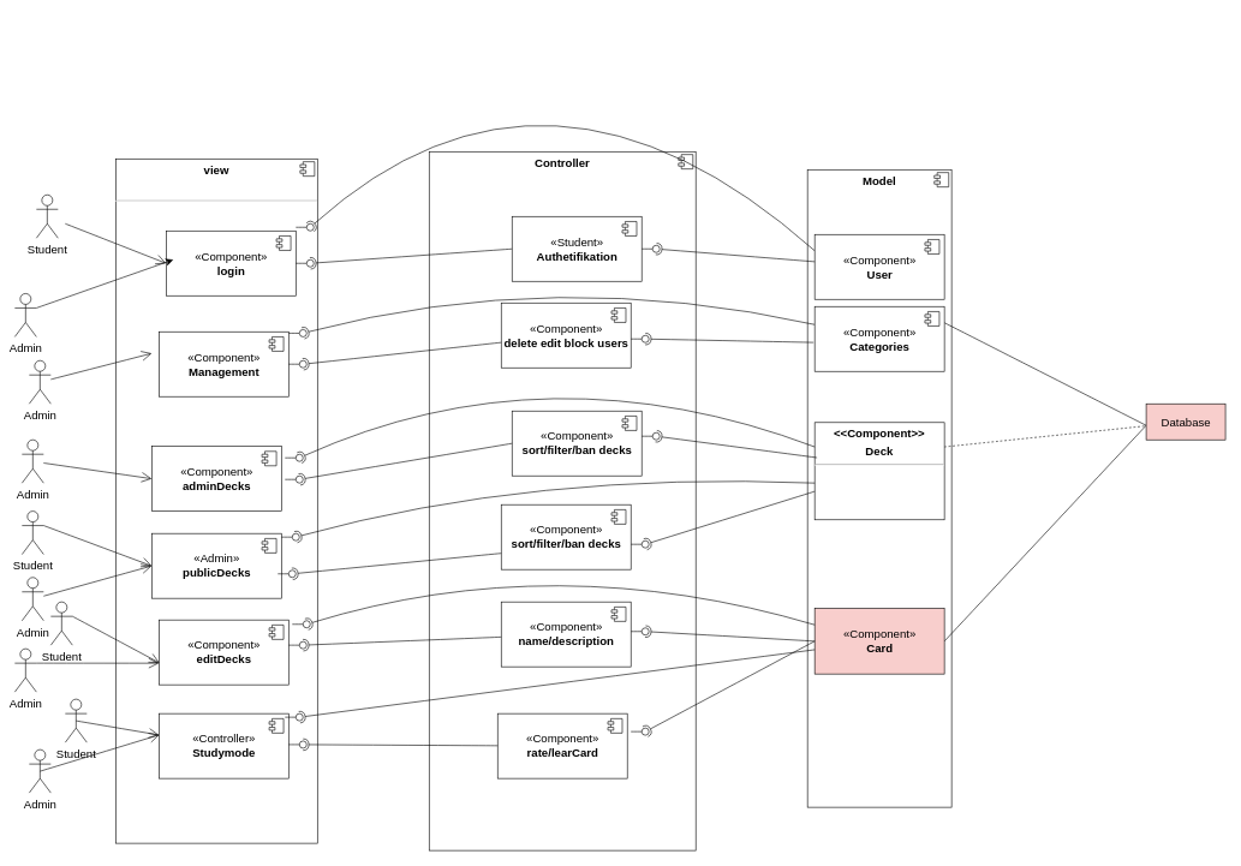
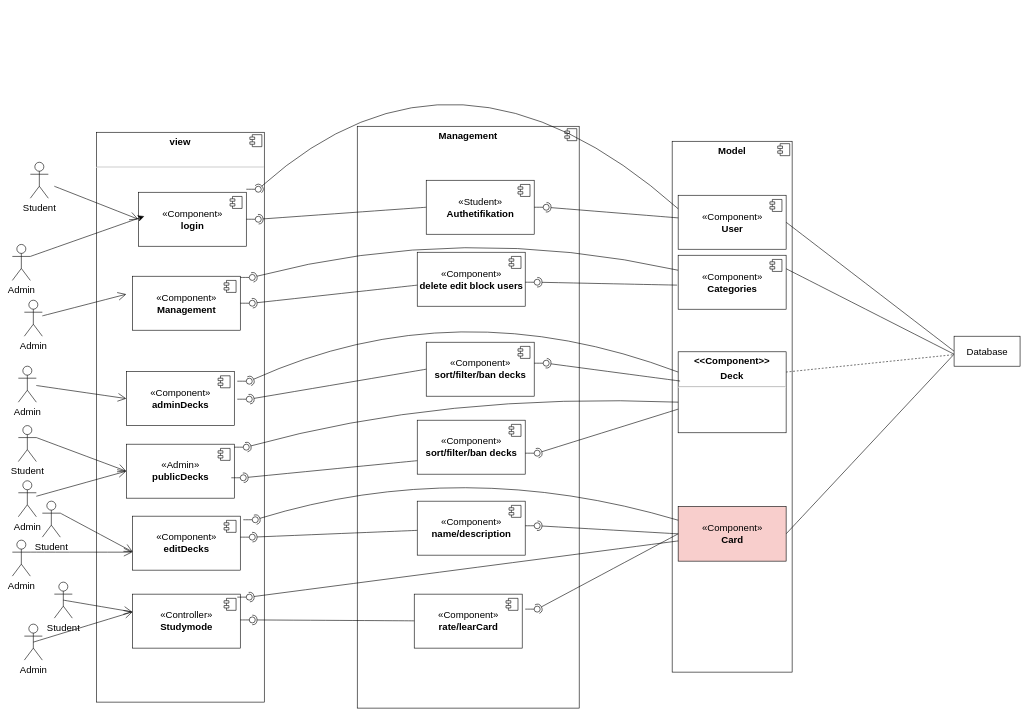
- <mxCell id="2" value="&lt;p style=&quot;margin:0px;margin-top:6px;text-align:center;&quot;&gt;&lt;b&gt;Controller&lt;/b&gt;&lt;/p&gt;" style="align=left;overflow=fill;html=1;dropTarget=0;fontSize=16;" vertex="1" parent="1"><mxGeometry x="595" y="210" width="370" height="970" as="geometry" /></mxCell>
+ <mxCell id="2" value="&lt;p style=&quot;margin:0px;margin-top:6px;text-align:center;&quot;&gt;&lt;b&gt;Management&lt;/b&gt;&lt;/p&gt;" style="align=left;overflow=fill;html=1;dropTarget=0;fontSize=16;" vertex="1" parent="1"><mxGeometry x="595" y="210" width="370" height="970" as="geometry" /></mxCell>
+ <mxCell id="92" style="edgeStyle=none;curved=1;rounded=0;orthogonalLoop=1;jettySize=auto;html=1;exitX=1;exitY=0.5;exitDx=0;exitDy=0;entryX=0;entryY=0.5;entryDx=0;entryDy=0;fontSize=12;startSize=8;endSize=8;endArrow=none;endFill=0;" edge="1" parent="1" source="93" target="116"><mxGeometry relative="1" as="geometry" /></mxCell>
- <mxCell id="116" value="Database" style="html=1;fontSize=16;fillColor=#f8cecc;" vertex="1" parent="1"><mxGeometry x="1590" y="560" width="110" height="50" as="geometry" /></mxCell>
+ <mxCell id="116" value="Database" style="html=1;fontSize=16;" vertex="1" parent="1"><mxGeometry x="1590" y="560" width="110" height="50" as="geometry" /></mxCell>
